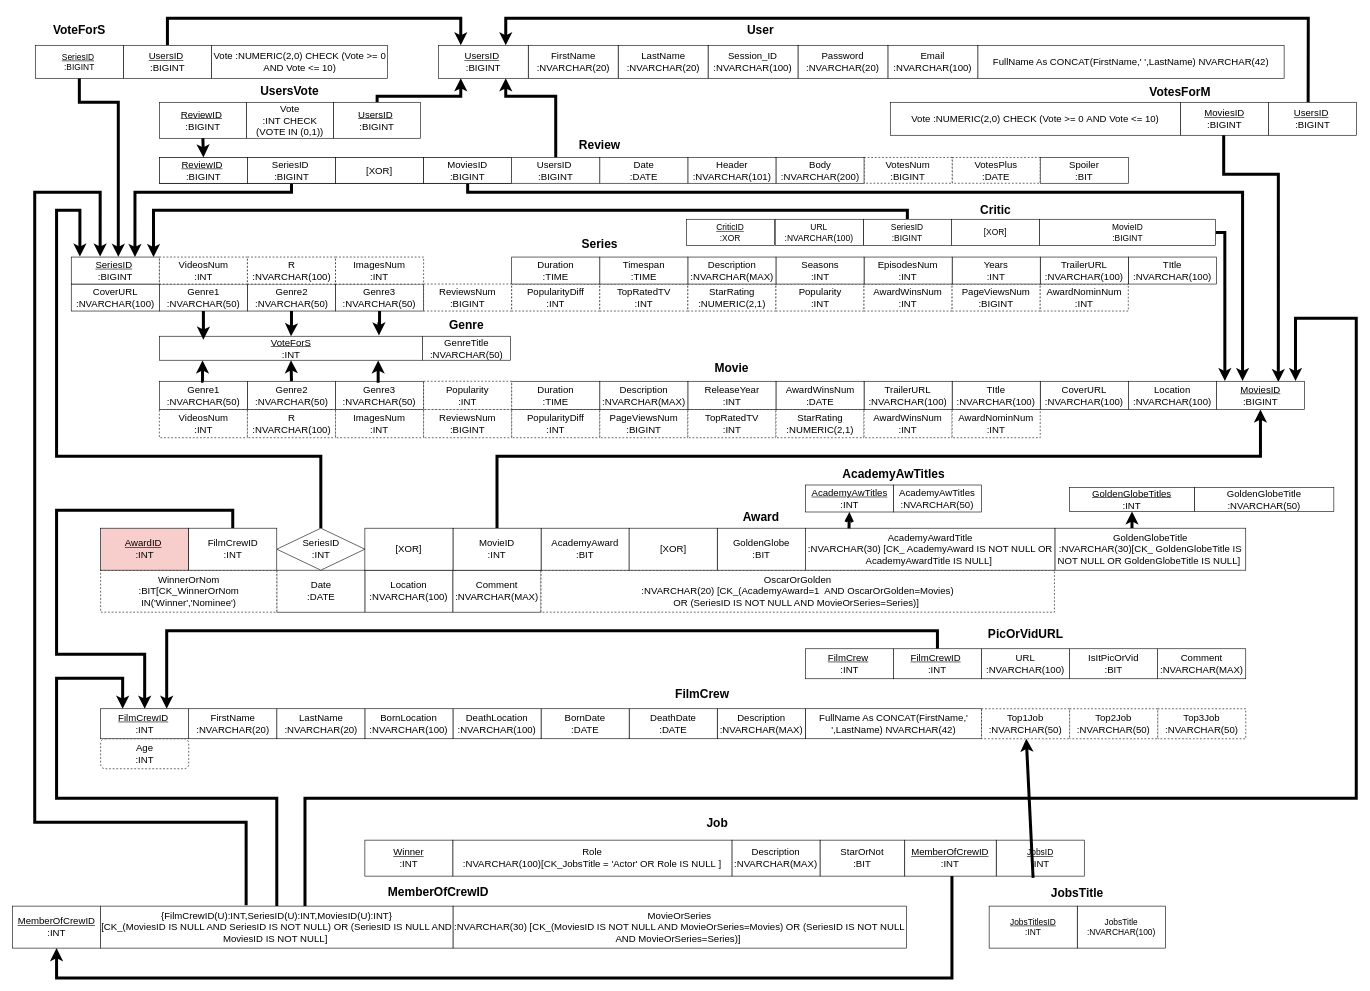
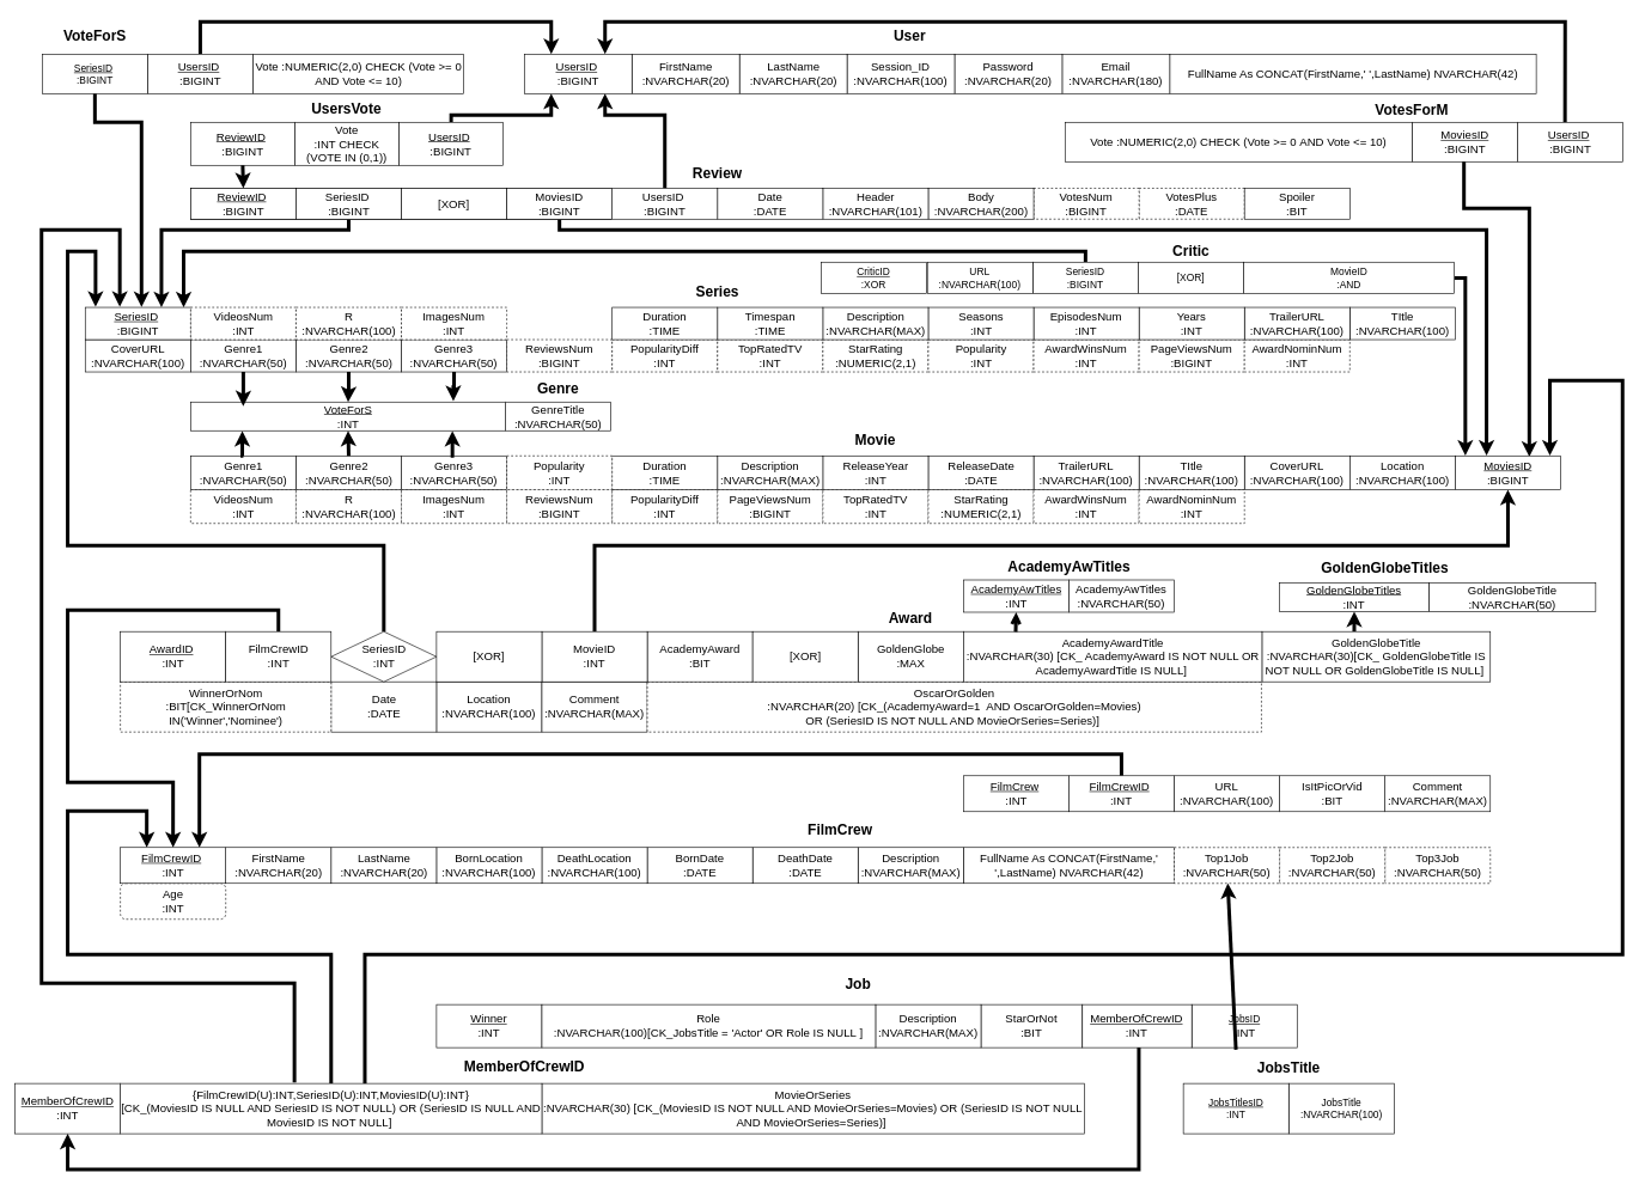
- <mxCell id="27" value="Email&lt;br style=&quot;font-size: 16px;&quot;&gt;:NVARCHAR(100)" style="rounded=0;whiteSpace=wrap;html=1;fontSize=16;container=0;fontStyle=0" parent="25" vertex="1"><mxGeometry x="749.507" y="55.0" width="149.901" height="55.0" as="geometry" /></mxCell>
+ <mxCell id="27" value="Email&lt;br style=&quot;font-size: 16px;&quot;&gt;:NVARCHAR(180)" style="rounded=0;whiteSpace=wrap;html=1;fontSize=16;container=0;fontStyle=0" parent="25" vertex="1"><mxGeometry x="749.507" y="55.0" width="149.901" height="55.0" as="geometry" /></mxCell>
- <mxCell id="71" value="MovieID&lt;br style=&quot;border-color: var(--border-color);&quot;&gt;:BIGINT" style="rounded=0;whiteSpace=wrap;html=1;fontSize=14;container=0;" parent="66" vertex="1"><mxGeometry x="588.592" y="34" width="293.684" height="44" as="geometry" /></mxCell>
+ <mxCell id="71" value="MovieID&lt;br style=&quot;border-color: var(--border-color);&quot;&gt;:AND" style="rounded=0;whiteSpace=wrap;html=1;fontSize=14;container=0;" parent="66" vertex="1"><mxGeometry x="588.592" y="34" width="293.684" height="44" as="geometry" /></mxCell>
- <mxCell id="121" value="AwardWinsNum&lt;br style=&quot;border-color: var(--border-color); font-size: 16px;&quot;&gt;:DATE" style="rounded=0;whiteSpace=wrap;html=1;fontSize=16;container=0;" parent="106" vertex="1"><mxGeometry x="1027.895" y="47.059" width="146.842" height="47.059" as="geometry" /></mxCell>
+ <mxCell id="121" value="ReleaseDate&lt;br style=&quot;border-color: var(--border-color); font-size: 16px;&quot;&gt;:DATE" style="rounded=0;whiteSpace=wrap;html=1;fontSize=16;container=0;" parent="106" vertex="1"><mxGeometry x="1027.895" y="47.059" width="146.842" height="47.059" as="geometry" /></mxCell>
+ <mxCell id="138" value="&lt;b style=&quot;&quot;&gt;&lt;font style=&quot;font-size: 20px;&quot;&gt;GoldenGlobeTitles&lt;/font&gt;&lt;/b&gt;" style="text;html=1;strokeColor=none;fillColor=none;align=center;verticalAlign=middle;whiteSpace=wrap;rounded=0;fontSize=14;container=0;" parent="134" vertex="1"><mxGeometry width="293.684" height="40" as="geometry" /></mxCell>
- <mxCell id="155" value="&lt;u style=&quot;font-size: 16px;&quot;&gt;AwardID&lt;/u&gt;&amp;nbsp;&lt;br style=&quot;font-size: 16px;&quot;&gt;:INT" style="rounded=0;whiteSpace=wrap;html=1;fontSize=16;container=0;fillColor=#f8cecc;" parent="143" vertex="1"><mxGeometry y="40" width="146.842" height="70" as="geometry" /></mxCell>
+ <mxCell id="155" value="&lt;u style=&quot;font-size: 16px;&quot;&gt;AwardID&lt;/u&gt;&amp;nbsp;&lt;br style=&quot;font-size: 16px;&quot;&gt;:INT" style="rounded=0;whiteSpace=wrap;html=1;fontSize=16;container=0;" parent="143" vertex="1"><mxGeometry y="40" width="146.842" height="70" as="geometry" /></mxCell>
- <mxCell id="150" value="GoldenGlobe&lt;br style=&quot;font-size: 16px;&quot;&gt;:BIT" style="rounded=0;whiteSpace=wrap;html=1;fontSize=16;container=0;" parent="143" vertex="1"><mxGeometry x="1027.895" y="40" width="146.842" height="70" as="geometry" /></mxCell>
+ <mxCell id="150" value="GoldenGlobe&lt;br style=&quot;font-size: 16px;&quot;&gt;:MAX" style="rounded=0;whiteSpace=wrap;html=1;fontSize=16;container=0;" parent="143" vertex="1"><mxGeometry x="1027.895" y="40" width="146.842" height="70" as="geometry" /></mxCell>
- <mxCell id="167" value="&lt;b style=&quot;&quot;&gt;&lt;font style=&quot;font-size: 20px;&quot;&gt;PicOrVidURL&lt;/font&gt;&lt;/b&gt;" style="text;html=1;strokeColor=none;fillColor=none;align=center;verticalAlign=middle;whiteSpace=wrap;rounded=0;fontSize=14;container=0;" parent="161" vertex="1"><mxGeometry x="220.263" width="293.684" height="50" as="geometry" /></mxCell>
